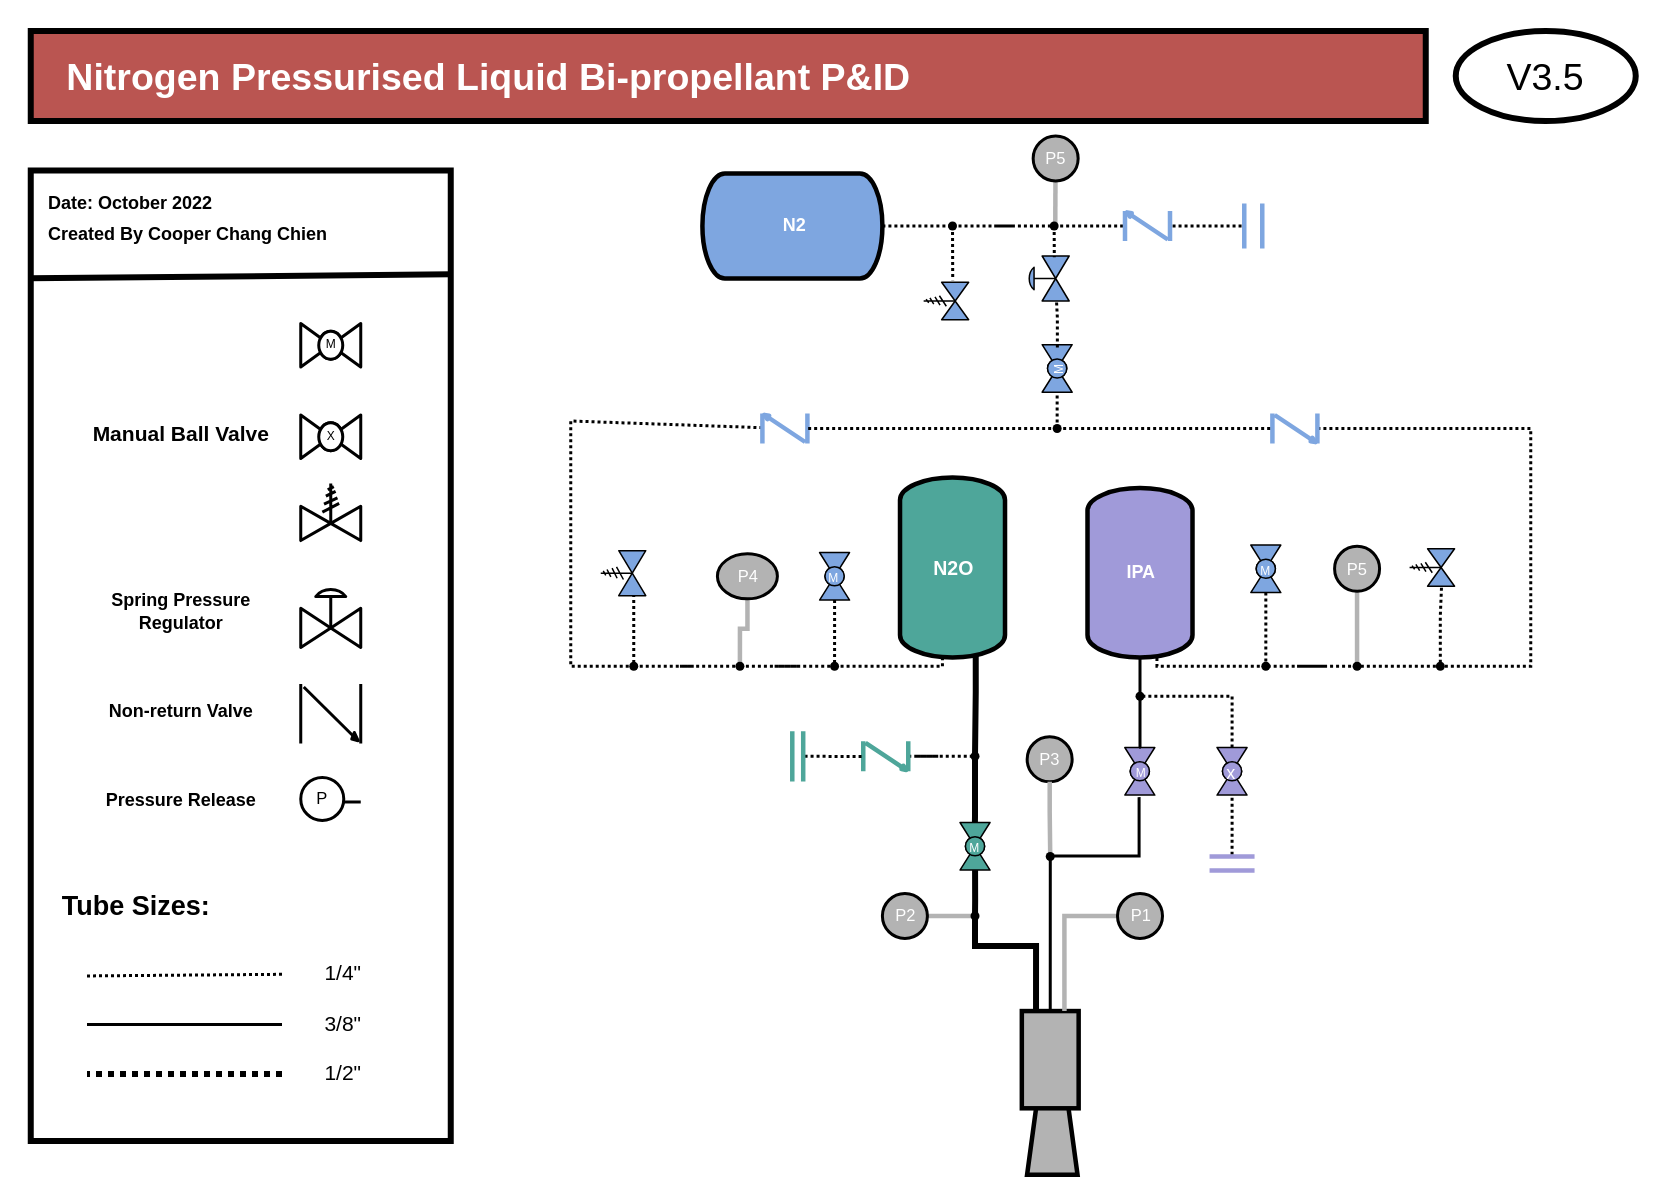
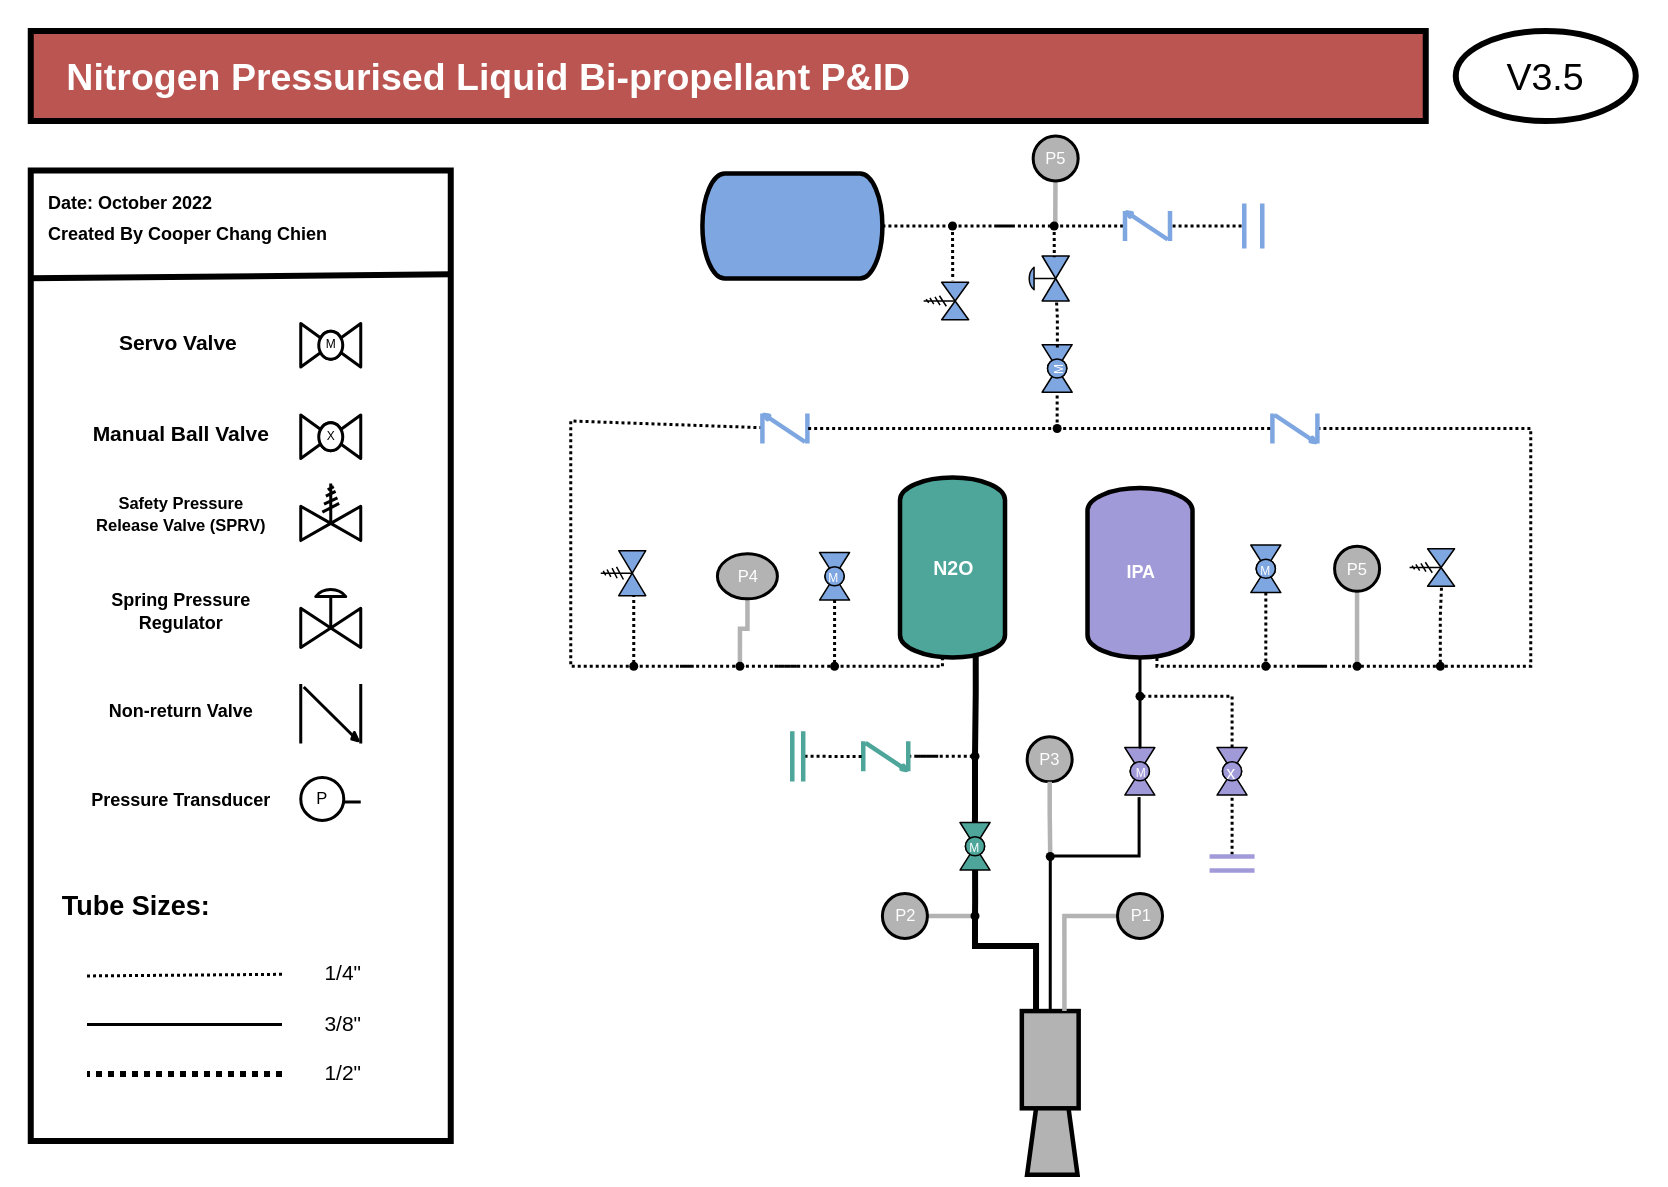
- <mxCell id="63" value="&lt;font style=&quot;font-size: 12px;&quot;&gt;N2&lt;/font&gt;" style="text;html=1;align=center;verticalAlign=middle;resizable=0;points=[];autosize=1;strokeColor=none;fillColor=none;fontSize=6;fontColor=#FFFFFF;fontStyle=1" parent="61" vertex="1"><mxGeometry x="40.86" y="20" width="40" height="30" as="geometry" /></mxCell>
+ <mxCell id="105" value="&lt;font style=&quot;font-size: 14px;&quot; color=&quot;#000000&quot;&gt;&lt;b&gt;Servo Valve&amp;nbsp;&lt;/b&gt;&lt;/font&gt;" style="text;html=1;align=center;verticalAlign=middle;resizable=0;points=[];autosize=1;strokeColor=none;fillColor=none;fontSize=12;fontColor=#EA6B66;" parent="84" vertex="1"><mxGeometry x="35" y="78.392" width="110" height="30" as="geometry" /></mxCell>
+ <mxCell id="92" value="&lt;font size=&quot;1&quot; style=&quot;&quot; color=&quot;#000000&quot;&gt;&lt;b style=&quot;font-size: 11px;&quot;&gt;Safety Pressure &lt;br&gt;Release Valve (SPRV)&lt;/b&gt;&lt;/font&gt;" style="text;html=1;align=center;verticalAlign=middle;resizable=0;points=[];autosize=1;strokeColor=none;fillColor=none;fontSize=12;fontColor=#EA6B66;" parent="91" vertex="1"><mxGeometry width="140" height="40" as="geometry" /></mxCell>
- <mxCell id="103" value="&lt;font color=&quot;#000000&quot;&gt;&lt;b&gt;Pressure Release&lt;br&gt;&lt;/b&gt;&lt;/font&gt;" style="text;html=1;align=center;verticalAlign=middle;resizable=0;points=[];autosize=1;strokeColor=none;fillColor=none;fontSize=12;fontColor=#EA6B66;" parent="100" vertex="1"><mxGeometry width="140" height="30" as="geometry" /></mxCell>
+ <mxCell id="103" value="&lt;font color=&quot;#000000&quot;&gt;&lt;b&gt;Pressure Transducer&lt;br&gt;&lt;/b&gt;&lt;/font&gt;" style="text;html=1;align=center;verticalAlign=middle;resizable=0;points=[];autosize=1;strokeColor=none;fillColor=none;fontSize=12;fontColor=#EA6B66;" parent="100" vertex="1"><mxGeometry width="140" height="30" as="geometry" /></mxCell>
